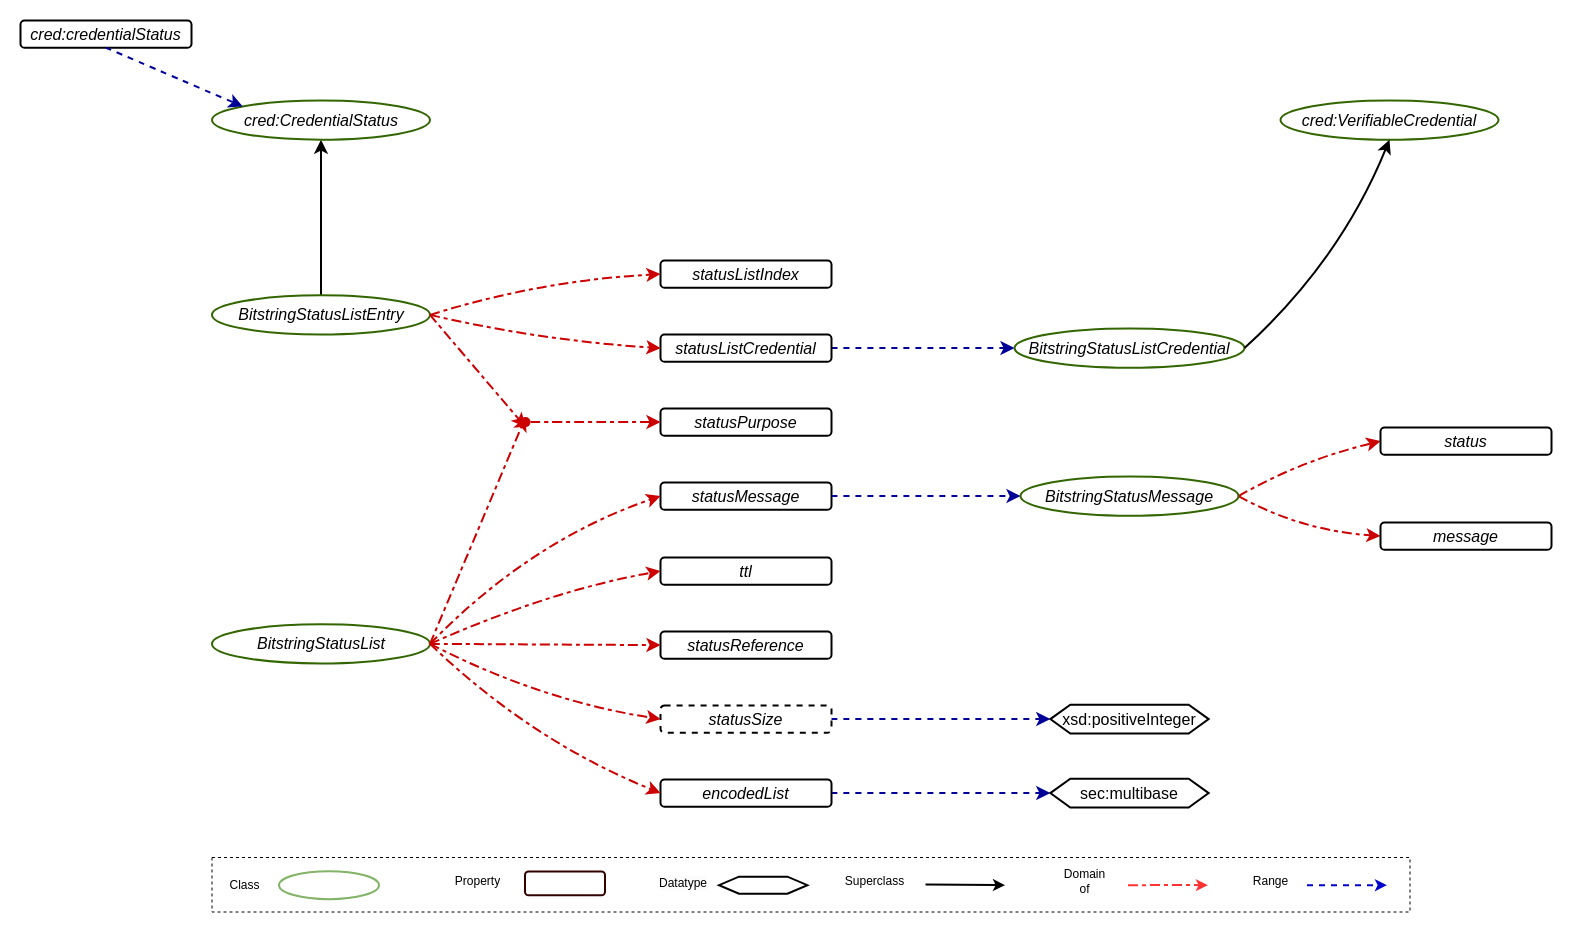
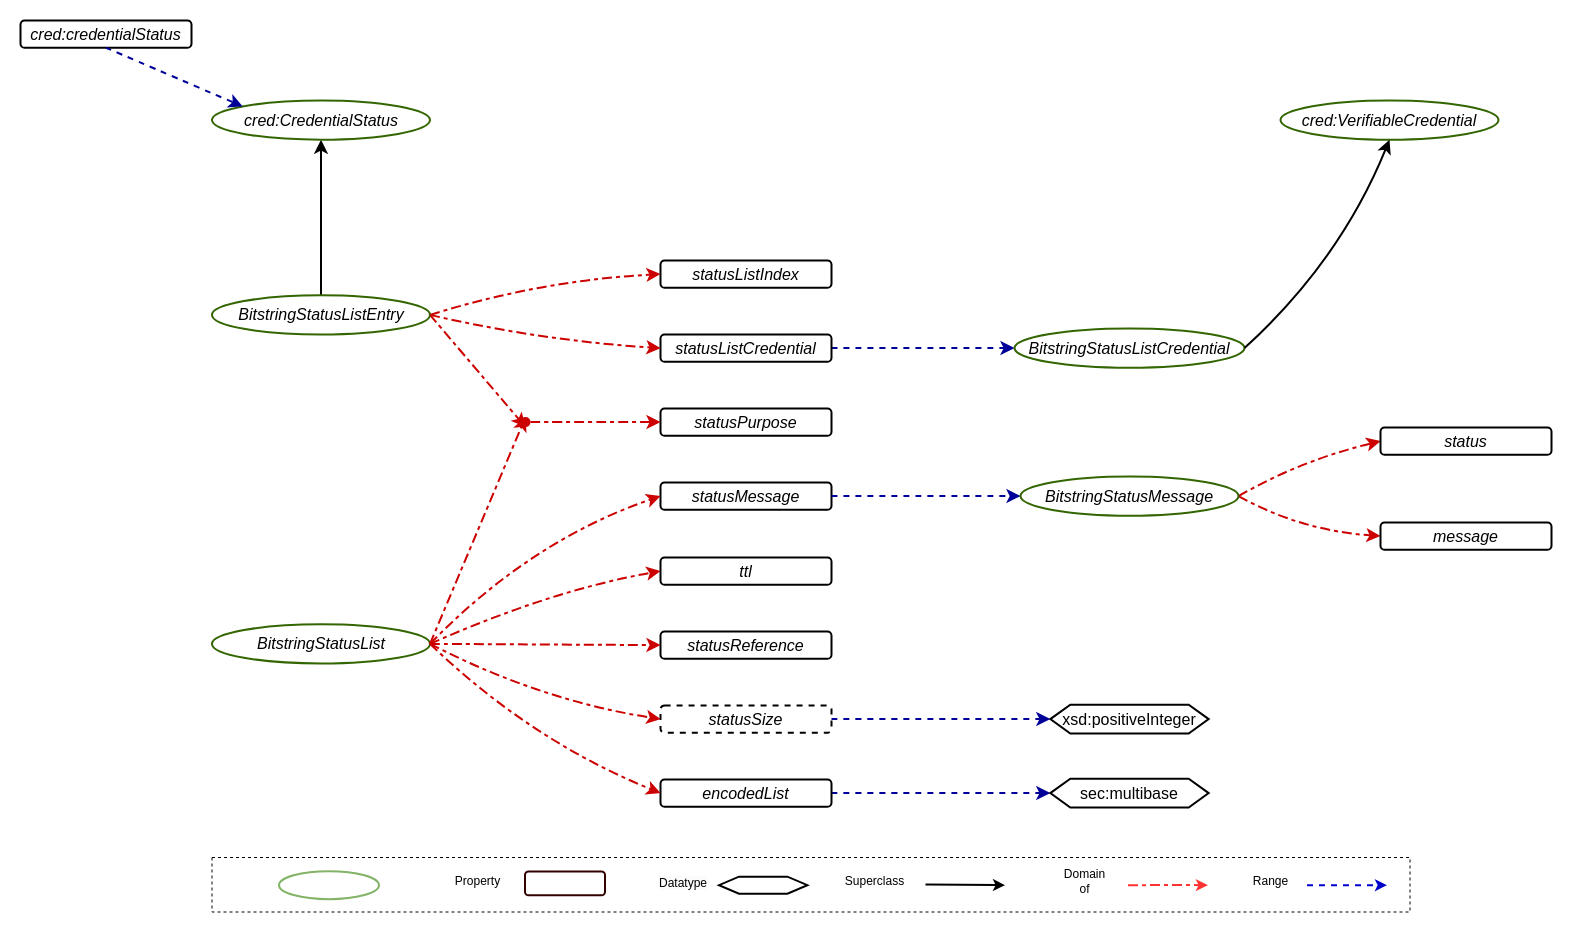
- <mxCell id="22" value="Class" style="text;html=1;align=center;verticalAlign=middle;resizable=0;points=[];autosize=1;strokeColor=none;fillColor=none;" parent="20" vertex="1"><mxGeometry width="50" height="30" as="geometry" /></mxCell>
